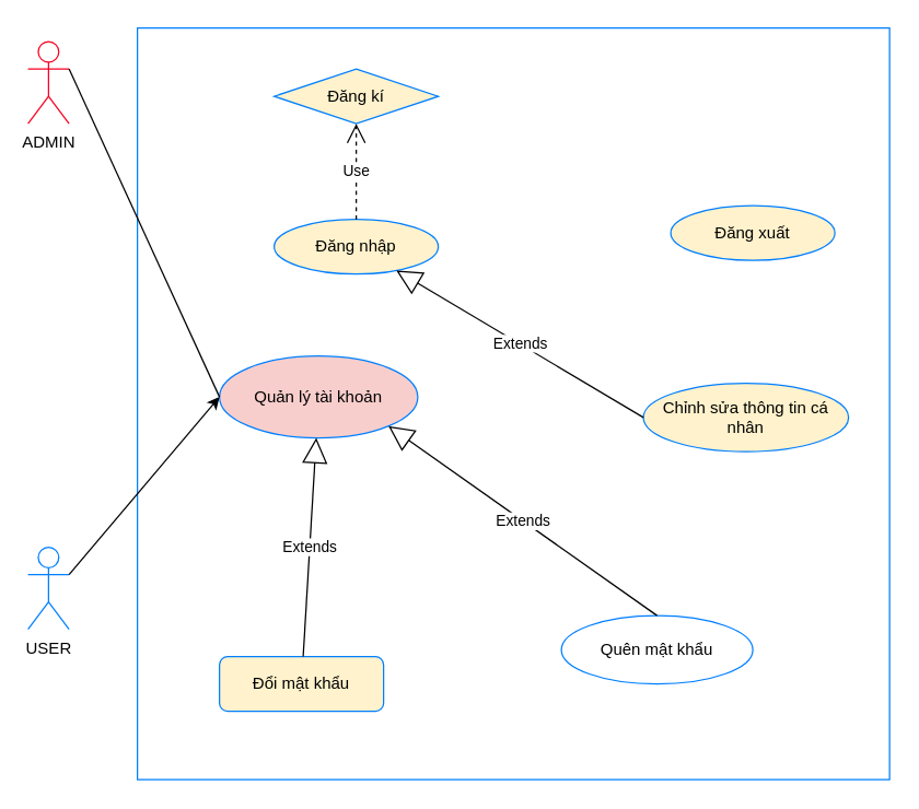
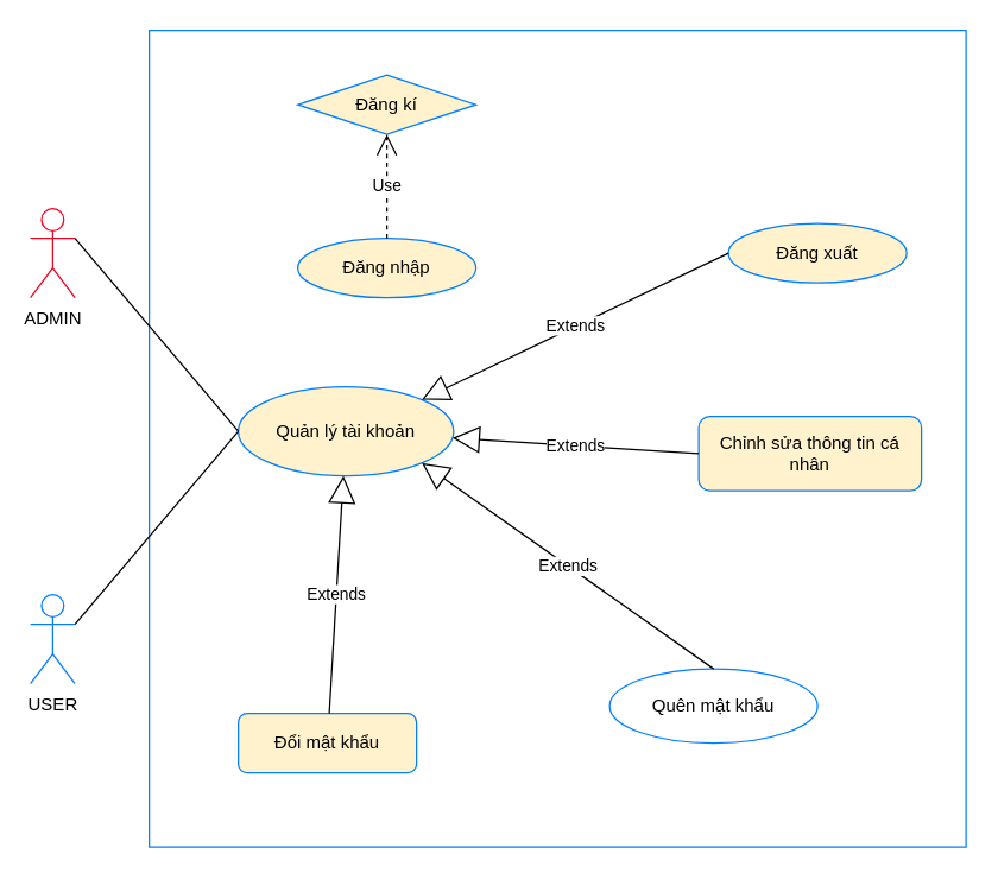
- <mxCell id="2" value="ADMIN" style="shape=umlActor;verticalLabelPosition=bottom;verticalAlign=top;html=1;strokeColor=#F70021;" parent="1" vertex="1"><mxGeometry x="20" y="30" width="30" height="60" as="geometry" /></mxCell>
+ <mxCell id="2" value="ADMIN" style="shape=umlActor;verticalLabelPosition=bottom;verticalAlign=top;html=1;strokeColor=#F70021;" parent="1" vertex="1"><mxGeometry x="20" y="140" width="30" height="60" as="geometry" /></mxCell>
+ <mxCell id="17" value="Extends" style="endArrow=block;endSize=16;endFill=0;html=1;exitX=0;exitY=0.5;exitDx=0;exitDy=0;entryX=1;entryY=0;entryDx=0;entryDy=0;" parent="1" source="10" target="5" edge="1"><mxGeometry width="160" relative="1" as="geometry"><mxPoint x="420" y="310" as="sourcePoint" /><mxPoint x="310" y="310" as="targetPoint" /></mxGeometry></mxCell>
- <mxCell id="14" value="Extends" style="endArrow=block;endSize=16;endFill=0;html=1;exitX=0;exitY=0.5;exitDx=0;exitDy=0;" parent="1" source="12" target="11" edge="1"><mxGeometry width="160" relative="1" as="geometry"><mxPoint x="220" y="260" as="sourcePoint" /><mxPoint x="380" y="260" as="targetPoint" /></mxGeometry></mxCell>
+ <mxCell id="14" value="Extends" style="endArrow=block;endSize=16;endFill=0;html=1;exitX=0;exitY=0.5;exitDx=0;exitDy=0;" parent="1" source="12" target="5" edge="1"><mxGeometry width="160" relative="1" as="geometry"><mxPoint x="220" y="260" as="sourcePoint" /><mxPoint x="380" y="260" as="targetPoint" /></mxGeometry></mxCell>
- <mxCell id="5" value="Quản lý tài khoản" style="ellipse;whiteSpace=wrap;html=1;strokeColor=#007FFF;fillColor=#f8cecc;" parent="1" vertex="1"><mxGeometry x="160" y="260" width="145" height="60" as="geometry" /></mxCell>
+ <mxCell id="5" value="Quản lý tài khoản" style="ellipse;whiteSpace=wrap;html=1;strokeColor=#007FFF;fillColor=#FFF2CC;" parent="1" vertex="1"><mxGeometry x="160" y="260" width="145" height="60" as="geometry" /></mxCell>
- <mxCell id="7" value="" style="endArrow=classic;html=1;exitX=1;exitY=0.333;exitDx=0;exitDy=0;exitPerimeter=0;entryX=0;entryY=0.5;entryDx=0;entryDy=0;" parent="1" source="3" target="5" edge="1"><mxGeometry width="50" height="50" relative="1" as="geometry"><mxPoint x="280" y="300" as="sourcePoint" /><mxPoint x="330" y="250" as="targetPoint" /></mxGeometry></mxCell>
+ <mxCell id="7" value="" style="endArrow=none;html=1;exitX=1;exitY=0.333;exitDx=0;exitDy=0;exitPerimeter=0;entryX=0;entryY=0.5;entryDx=0;entryDy=0;" parent="1" source="3" target="5" edge="1"><mxGeometry width="50" height="50" relative="1" as="geometry"><mxPoint x="280" y="300" as="sourcePoint" /><mxPoint x="330" y="250" as="targetPoint" /></mxGeometry></mxCell>
- <mxCell id="12" value="Chỉnh sửa thông tin cá nhân" style="ellipse;whiteSpace=wrap;html=1;strokeColor=#007FFF;fillColor=#FFF2CC;" parent="1" vertex="1"><mxGeometry x="470" y="280" width="150" height="50" as="geometry" /></mxCell>
+ <mxCell id="12" value="Chỉnh sửa thông tin cá nhân" style="whiteSpace=wrap;html=1;strokeColor=#007FFF;fillColor=#FFF2CC;rounded=1;" parent="1" vertex="1"><mxGeometry x="470" y="280" width="150" height="50" as="geometry" /></mxCell>
